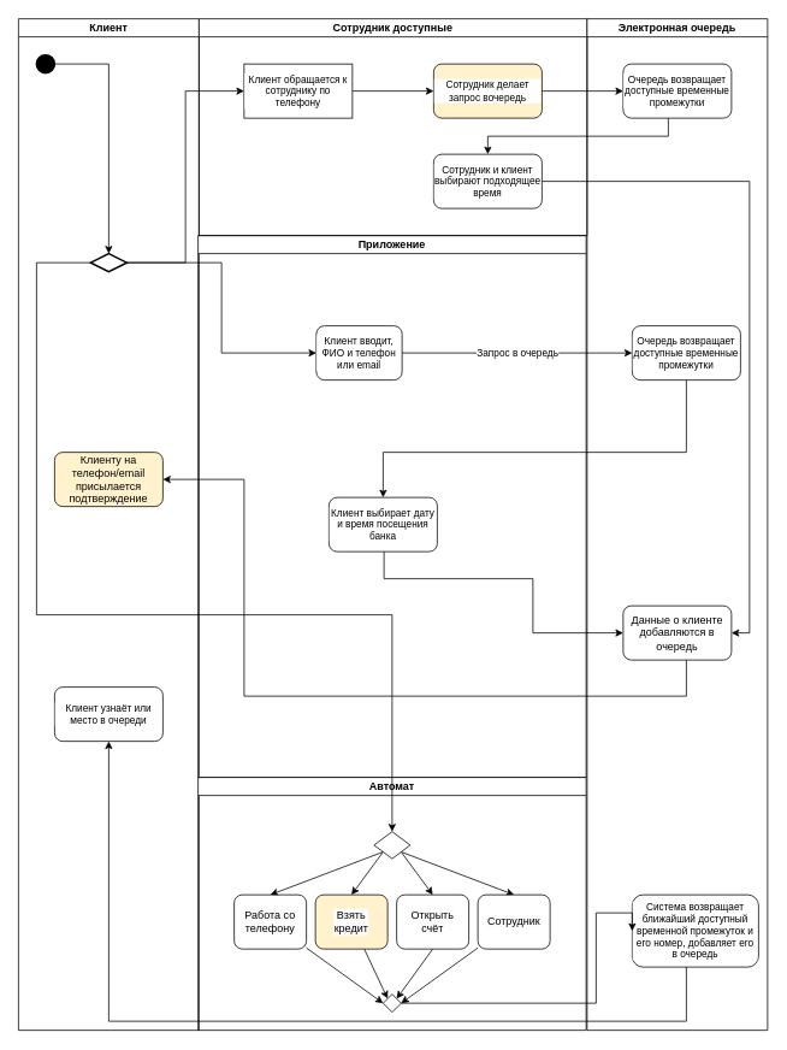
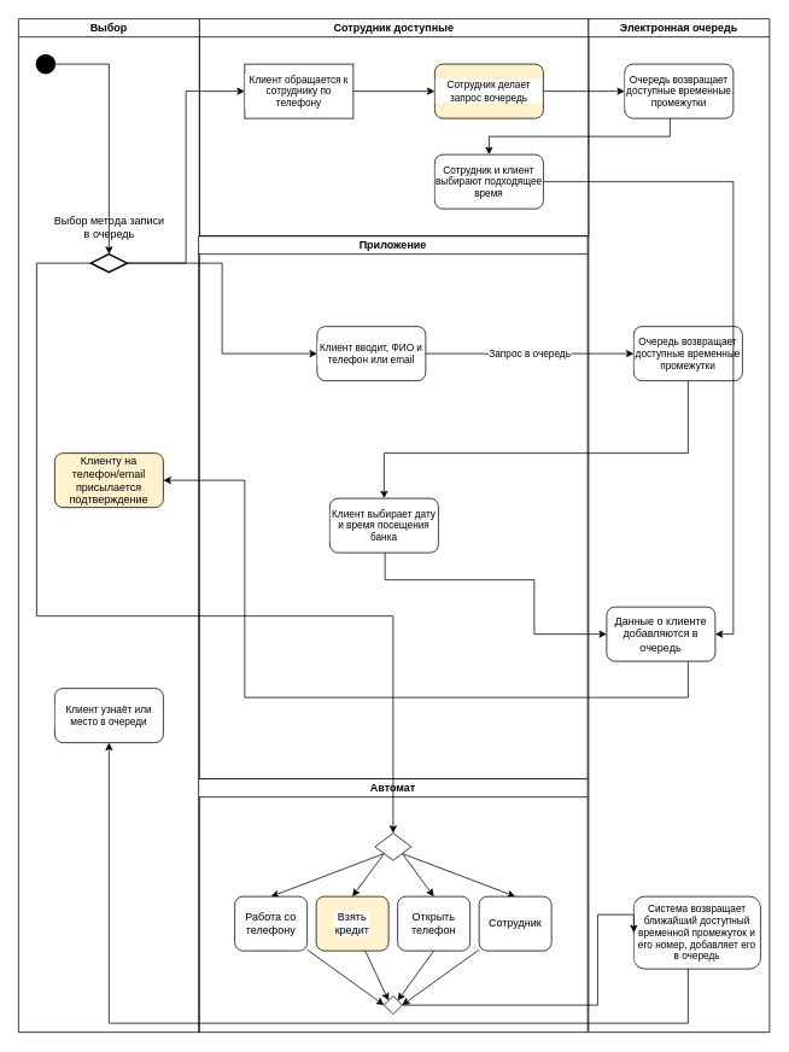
- <mxCell id="2" value="Клиент" style="swimlane;startSize=20;whiteSpace=wrap;html=1;" vertex="1" parent="1"><mxGeometry y="20" width="200" height="1120" as="geometry" x="20"><mxRectangle width="50" height="40" as="alternateBounds" /></mxGeometry></mxCell>
+ <mxCell id="2" value="Выбор" style="swimlane;startSize=20;whiteSpace=wrap;html=1;" vertex="1" parent="1"><mxGeometry y="20" width="200" height="1120" as="geometry" x="20"><mxRectangle width="50" height="40" as="alternateBounds" /></mxGeometry></mxCell>
+ <mxCell id="5" value="Выбор метода записи&lt;div&gt;в очередь&lt;/div&gt;" style="text;html=1;align=center;verticalAlign=middle;resizable=0;points=[];autosize=1;strokeColor=none;fillColor=none;" vertex="1" parent="2"><mxGeometry x="25" y="210" width="150" height="40" as="geometry" /></mxCell>
- <mxCell id="10" value="Клиент вводит, ФИО и телефон или email" style="rounded=1;whiteSpace=wrap;html=1;fontFamily=Helvetica;fontSize=11;fontColor=default;labelBackgroundColor=default;" vertex="1" parent="9"><mxGeometry x="131" y="100" width="95" height="60" as="geometry" /></mxCell>
+ <mxCell id="10" value="Клиент вводит, ФИО и телефон или email" style="rounded=1;whiteSpace=wrap;html=1;fontFamily=Helvetica;fontSize=11;fontColor=default;labelBackgroundColor=default;" vertex="1" parent="9"><mxGeometry x="131" y="100" width="120" height="60" as="geometry" /></mxCell>
- <mxCell id="18" value="Данные о клиенте добавляются в очередь" style="rounded=1;whiteSpace=wrap;html=1;" vertex="1" parent="17"><mxGeometry x="40" y="650" width="120" height="60" as="geometry" /></mxCell>
+ <mxCell id="18" value="Данные о клиенте добавляются в очередь" style="rounded=1;whiteSpace=wrap;html=1;" vertex="1" parent="17"><mxGeometry x="20" y="650" width="120" height="60" as="geometry" /></mxCell>
- <mxCell id="33" value="&lt;span style=&quot;font-family: Arial; font-size: 12px; background-color: rgb(251, 251, 251);&quot;&gt;Открыть&lt;/span&gt;&lt;div&gt;&lt;span style=&quot;font-family: Arial; font-size: 12px; background-color: rgb(251, 251, 251);&quot;&gt;счёт&lt;/span&gt;&lt;/div&gt;" style="rounded=1;whiteSpace=wrap;html=1;fontFamily=Helvetica;fontSize=11;fontColor=default;labelBackgroundColor=default;" vertex="1" parent="22"><mxGeometry x="220" y="130" width="80" height="60" as="geometry" /></mxCell>
+ <mxCell id="33" value="&lt;span style=&quot;font-family: Arial; font-size: 12px; background-color: rgb(251, 251, 251);&quot;&gt;Открыть&lt;/span&gt;&lt;div&gt;&lt;span style=&quot;font-family: Arial; font-size: 12px; background-color: rgb(251, 251, 251);&quot;&gt;телефон&lt;/span&gt;&lt;/div&gt;" style="rounded=1;whiteSpace=wrap;html=1;fontFamily=Helvetica;fontSize=11;fontColor=default;labelBackgroundColor=default;" vertex="1" parent="22"><mxGeometry x="220" y="130" width="80" height="60" as="geometry" /></mxCell>
